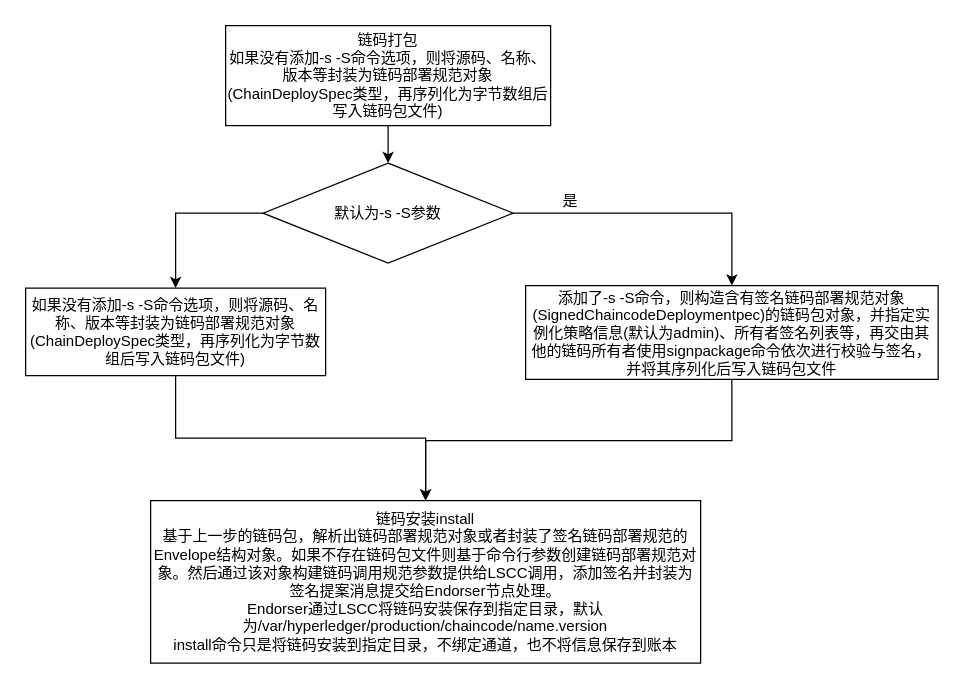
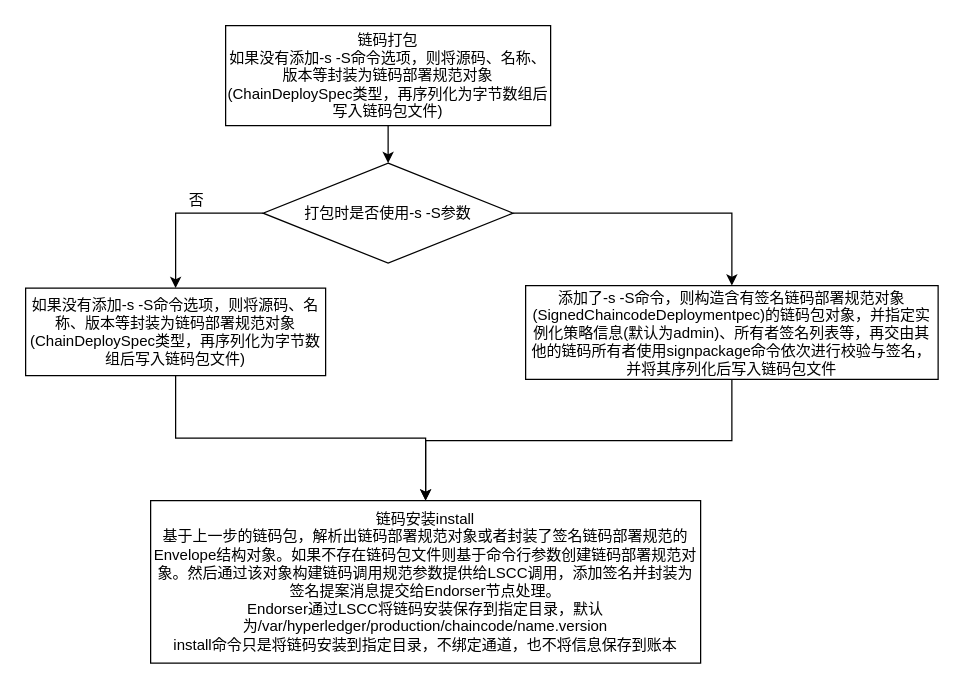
+ <mxCell id="11" value="否" style="text;html=1;resizable=0;points=[];autosize=1;align=left;verticalAlign=top;spacingTop=-4;" vertex="1" parent="1"><mxGeometry x="149" y="150" width="30" height="20" as="geometry" /></mxCell>
- <mxCell id="12" value="是" style="text;html=1;resizable=0;points=[];autosize=1;align=left;verticalAlign=top;spacingTop=-4;" vertex="1" parent="1"><mxGeometry x="448" y="151" width="30" height="20" as="geometry" /></mxCell>
- <mxCell id="6" value="默认为-s -S参数" style="rhombus;whiteSpace=wrap;html=1;" vertex="1" parent="1"><mxGeometry x="210" y="130" width="200" height="80" as="geometry" /></mxCell>
+ <mxCell id="6" value="打包时是否使用-s -S参数" style="rhombus;whiteSpace=wrap;html=1;" vertex="1" parent="1"><mxGeometry x="210" y="130" width="200" height="80" as="geometry" /></mxCell>
